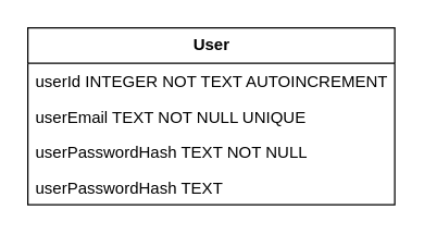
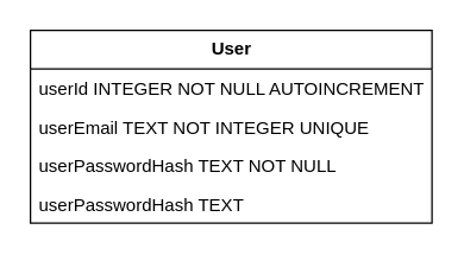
- <mxCell id="3" value="userId INTEGER NOT TEXT AUTOINCREMENT" style="text;strokeColor=none;fillColor=none;align=left;verticalAlign=top;spacingLeft=4;spacingRight=4;overflow=hidden;rotatable=0;points=[[0,0.5],[1,0.5]];portConstraint=eastwest;whiteSpace=wrap;html=1;" vertex="1" parent="2"><mxGeometry y="26" width="270" height="26" as="geometry" /></mxCell>
+ <mxCell id="3" value="userId INTEGER NOT NULL AUTOINCREMENT" style="text;strokeColor=none;fillColor=none;align=left;verticalAlign=top;spacingLeft=4;spacingRight=4;overflow=hidden;rotatable=0;points=[[0,0.5],[1,0.5]];portConstraint=eastwest;whiteSpace=wrap;html=1;" vertex="1" parent="2"><mxGeometry y="26" width="270" height="26" as="geometry" /></mxCell>
- <mxCell id="4" value="userEmail TEXT NOT NULL UNIQUE" style="text;strokeColor=none;fillColor=none;align=left;verticalAlign=top;spacingLeft=4;spacingRight=4;overflow=hidden;rotatable=0;points=[[0,0.5],[1,0.5]];portConstraint=eastwest;whiteSpace=wrap;html=1;" parent="2" vertex="1"><mxGeometry y="52" width="270" height="26" as="geometry" /></mxCell>
+ <mxCell id="4" value="userEmail TEXT NOT INTEGER UNIQUE" style="text;strokeColor=none;fillColor=none;align=left;verticalAlign=top;spacingLeft=4;spacingRight=4;overflow=hidden;rotatable=0;points=[[0,0.5],[1,0.5]];portConstraint=eastwest;whiteSpace=wrap;html=1;" parent="2" vertex="1"><mxGeometry y="52" width="270" height="26" as="geometry" /></mxCell>
